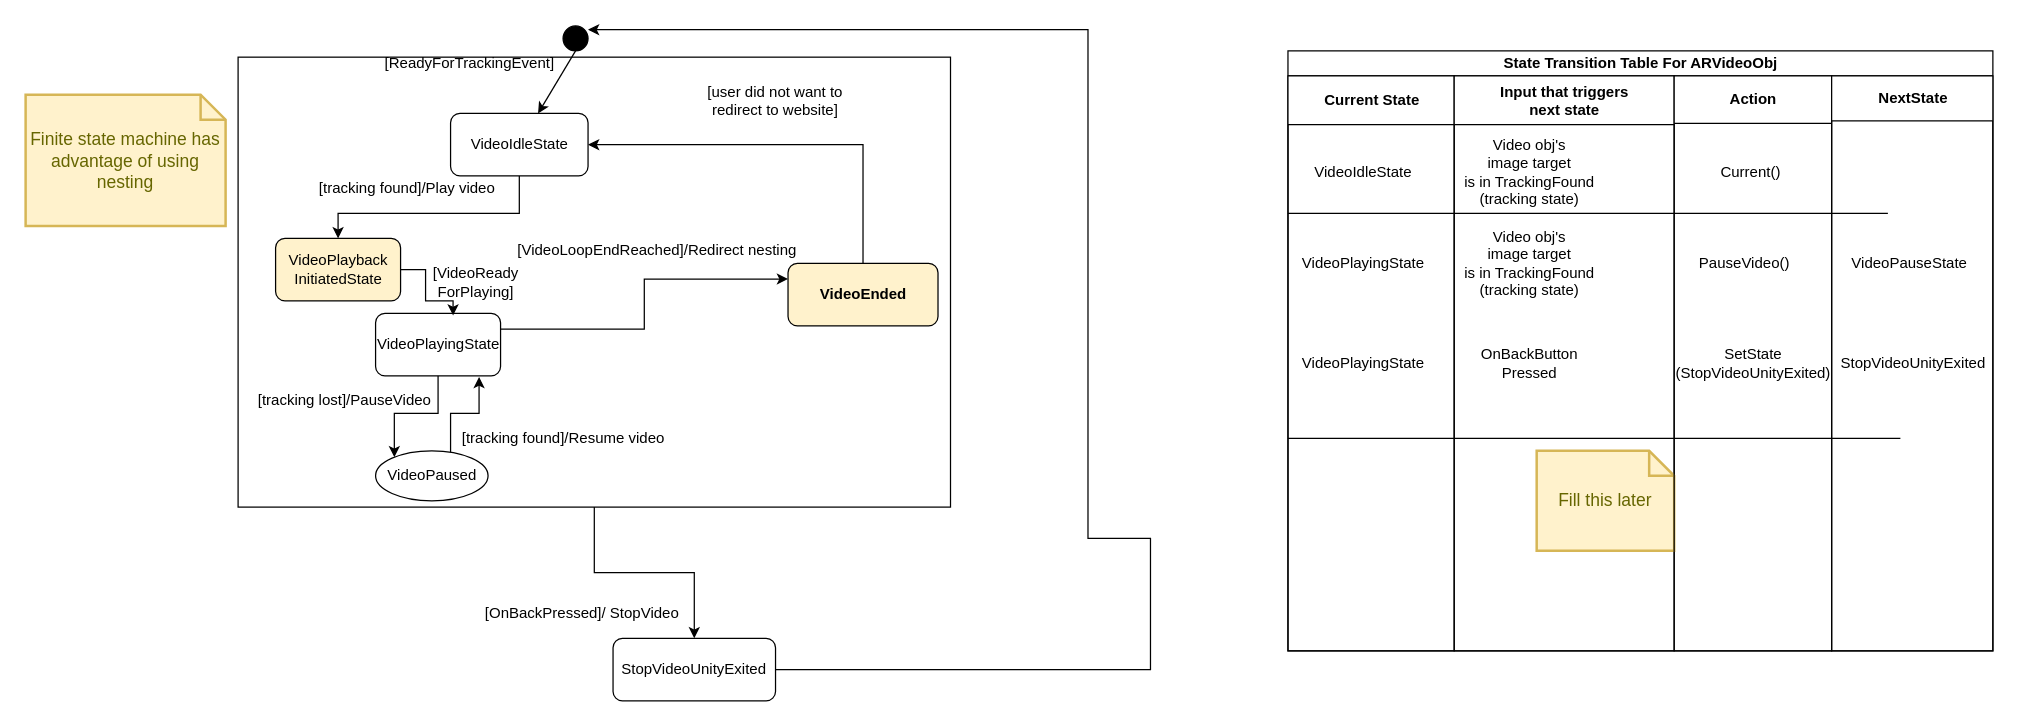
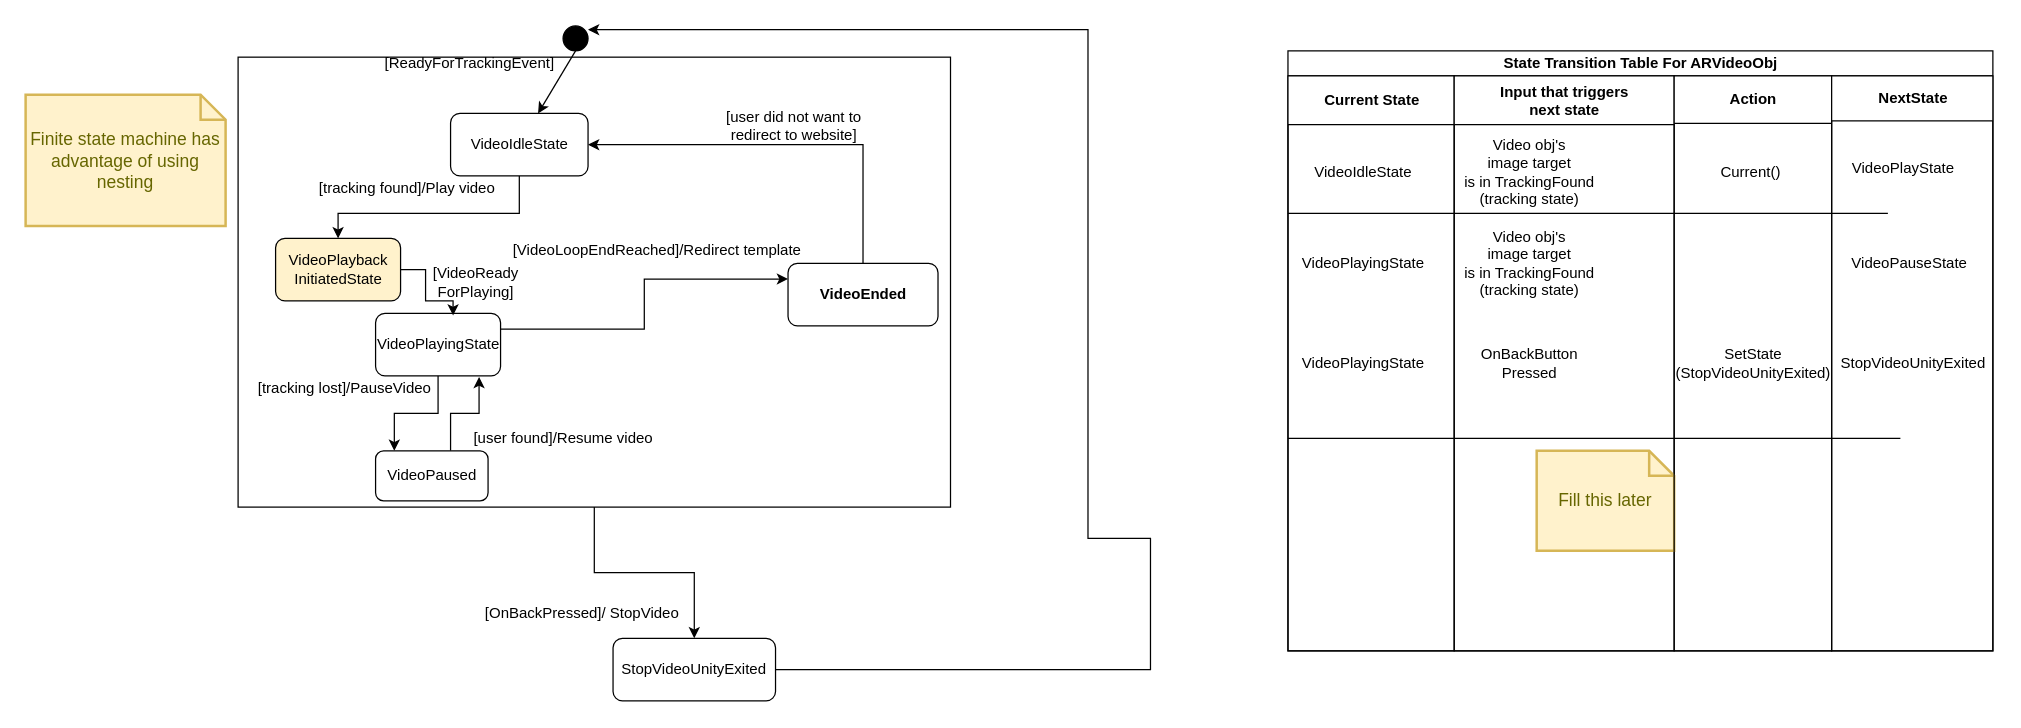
- <mxCell id="21" value="[user did not want to redirect to website]" style="text;html=1;strokeColor=none;fillColor=none;align=center;verticalAlign=middle;whiteSpace=wrap;rounded=0;" parent="1" vertex="1"><mxGeometry x="545" y="70" width="150" height="20" as="geometry" /></mxCell>
+ <mxCell id="21" value="[user did not want to redirect to website]" style="text;html=1;strokeColor=none;fillColor=none;align=center;verticalAlign=middle;whiteSpace=wrap;rounded=0;" parent="1" vertex="1"><mxGeometry x="560" y="90" width="150" height="20" as="geometry" /></mxCell>
+ <mxCell id="43" value="VideoPlayState" style="text;html=1;align=center;verticalAlign=middle;resizable=0;points=[];autosize=1;" parent="42" vertex="1"><mxGeometry x="7" y="64" width="100" height="20" as="geometry" /></mxCell>
- <mxCell id="14" value="[VideoLoopEndReached]/Redirect nesting" style="text;html=1;align=center;verticalAlign=middle;resizable=0;points=[];autosize=1;" parent="1" vertex="1"><mxGeometry x="400" y="190" width="250" height="20" as="geometry" /></mxCell>
+ <mxCell id="14" value="[VideoLoopEndReached]/Redirect template" style="text;html=1;align=center;verticalAlign=middle;resizable=0;points=[];autosize=1;" parent="1" vertex="1"><mxGeometry x="400" y="190" width="250" height="20" as="geometry" /></mxCell>
- <mxCell id="39" value="PauseVideo()" style="text;html=1;align=center;verticalAlign=middle;resizable=0;points=[];autosize=1;" parent="38" vertex="1"><mxGeometry x="10.5" y="140" width="90" height="20" as="geometry" /></mxCell>
- <mxCell id="10" value="&lt;b&gt;VideoEnded&lt;/b&gt;" style="html=1;rounded=1;fillColor=#fff2cc;" parent="1" vertex="1"><mxGeometry x="630" y="210" width="120" height="50" as="geometry" /></mxCell>
+ <mxCell id="10" value="&lt;b&gt;VideoEnded&lt;/b&gt;" style="html=1;rounded=1;" parent="1" vertex="1"><mxGeometry x="630" y="210" width="120" height="50" as="geometry" /></mxCell>
- <mxCell id="12" value="[tracking lost]/PauseVideo" style="text;html=1;align=center;verticalAlign=middle;resizable=0;points=[];autosize=1;" parent="1" vertex="1"><mxGeometry x="200" y="310" width="150" height="20" as="geometry" /></mxCell>
+ <mxCell id="12" value="[tracking lost]/PauseVideo" style="text;html=1;align=center;verticalAlign=middle;resizable=0;points=[];autosize=1;" parent="1" vertex="1"><mxGeometry x="200" y="300" width="150" height="20" as="geometry" /></mxCell>
- <mxCell id="13" value="[tracking found]/Resume video" style="text;html=1;align=center;verticalAlign=middle;resizable=0;points=[];autosize=1;" parent="1" vertex="1"><mxGeometry x="360" y="340" width="180" height="20" as="geometry" /></mxCell>
+ <mxCell id="13" value="[user found]/Resume video" style="text;html=1;align=center;verticalAlign=middle;resizable=0;points=[];autosize=1;" parent="1" vertex="1"><mxGeometry x="360" y="340" width="180" height="20" as="geometry" /></mxCell>
- <mxCell id="8" value="VideoPaused&lt;br&gt;" style="ellipse;html=1;arcSize=16;" parent="1" vertex="1"><mxGeometry x="300" y="360" width="90" height="40" as="geometry" /></mxCell>
+ <mxCell id="8" value="VideoPaused&lt;br&gt;" style="html=1;rounded=1;arcSize=16;" parent="1" vertex="1"><mxGeometry x="300" y="360" width="90" height="40" as="geometry" /></mxCell>
